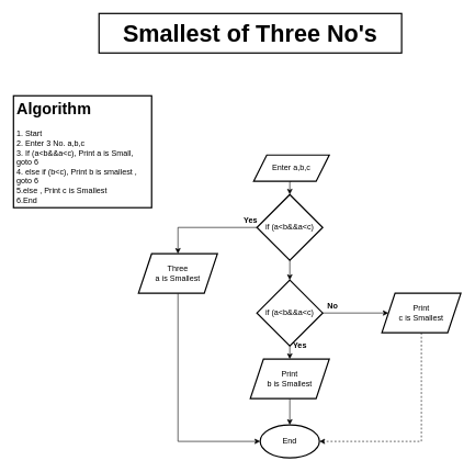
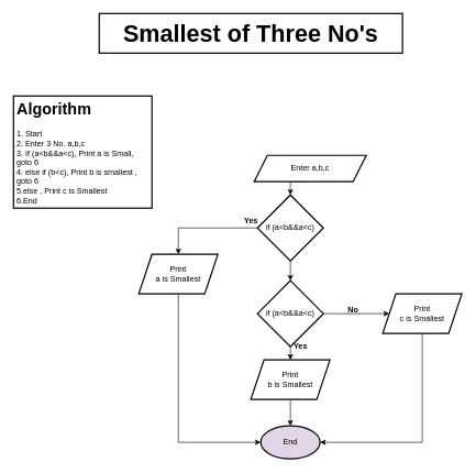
- <mxCell id="6" value="Enter a,b,c" style="shape=parallelogram;perimeter=parallelogramPerimeter;whiteSpace=wrap;html=1;fixedSize=1;strokeColor=#000000;strokeWidth=2;" vertex="1" parent="1"><mxGeometry x="385" y="235" width="115" height="40" as="geometry" /></mxCell>
+ <mxCell id="6" value="Enter a,b,c" style="shape=parallelogram;perimeter=parallelogramPerimeter;whiteSpace=wrap;html=1;fixedSize=1;strokeColor=#000000;strokeWidth=2;" vertex="1" parent="1"><mxGeometry x="385" y="235" width="170" height="40" as="geometry" /></mxCell>
- <mxCell id="14" value="Three &lt;br&gt;a is Smallest" style="shape=parallelogram;perimeter=parallelogramPerimeter;whiteSpace=wrap;html=1;fixedSize=1;strokeColor=#000000;strokeWidth=2;" vertex="1" parent="1"><mxGeometry x="210" y="385" width="120" height="60" as="geometry" /></mxCell>
+ <mxCell id="14" value="Print &lt;br&gt;a is Smallest" style="shape=parallelogram;perimeter=parallelogramPerimeter;whiteSpace=wrap;html=1;fixedSize=1;strokeColor=#000000;strokeWidth=2;" vertex="1" parent="1"><mxGeometry x="210" y="385" width="120" height="60" as="geometry" /></mxCell>
- <mxCell id="20" value="No" style="text;html=1;align=center;verticalAlign=middle;resizable=0;points=[];autosize=1;fontStyle=1" vertex="1" parent="1"><mxGeometry x="490" y="455" width="30" height="20" as="geometry" /></mxCell>
+ <mxCell id="20" value="No" style="text;html=1;align=center;verticalAlign=middle;resizable=0;points=[];autosize=1;fontStyle=1" vertex="1" parent="1"><mxGeometry x="520" y="460" width="30" height="20" as="geometry" /></mxCell>
- <mxCell id="17" style="edgeStyle=orthogonalEdgeStyle;rounded=0;orthogonalLoop=1;jettySize=auto;html=1;exitX=0.5;exitY=1;exitDx=0;exitDy=0;entryX=1;entryY=0.5;entryDx=0;entryDy=0;dashed=1;" edge="1" parent="1" source="18" target="4"><mxGeometry relative="1" as="geometry" /></mxCell>
+ <mxCell id="17" style="edgeStyle=orthogonalEdgeStyle;rounded=0;orthogonalLoop=1;jettySize=auto;html=1;exitX=0.5;exitY=1;exitDx=0;exitDy=0;entryX=1;entryY=0.5;entryDx=0;entryDy=0;" edge="1" parent="1" source="18" target="4"><mxGeometry relative="1" as="geometry" /></mxCell>
- <mxCell id="4" value="End" style="ellipse;whiteSpace=wrap;html=1;strokeColor=#000000;strokeWidth=2;" vertex="1" parent="1"><mxGeometry x="395" y="645" width="90" height="50" as="geometry" /></mxCell>
+ <mxCell id="4" value="End" style="ellipse;whiteSpace=wrap;html=1;strokeColor=#000000;strokeWidth=2;fillColor=#e1d5e7;" vertex="1" parent="1"><mxGeometry x="395" y="645" width="90" height="50" as="geometry" /></mxCell>
